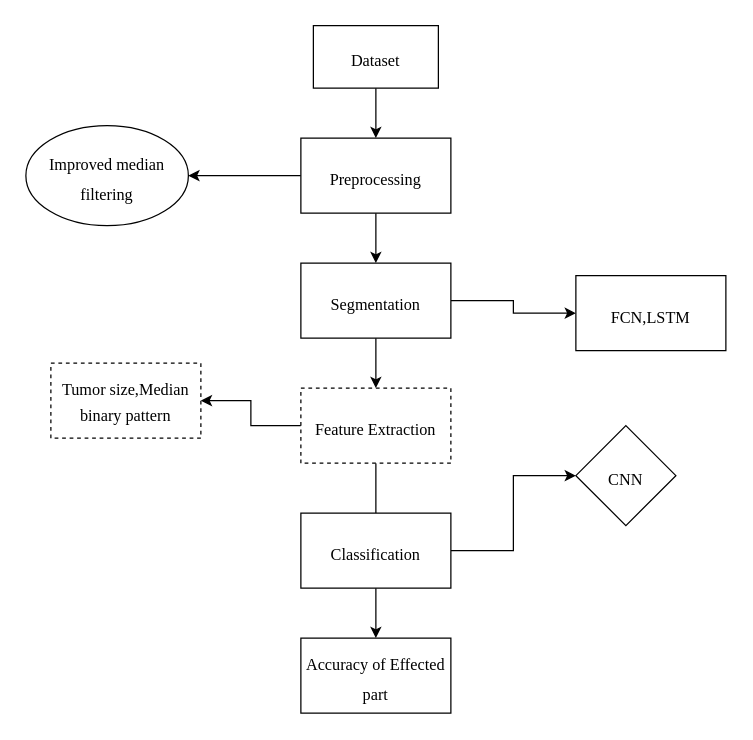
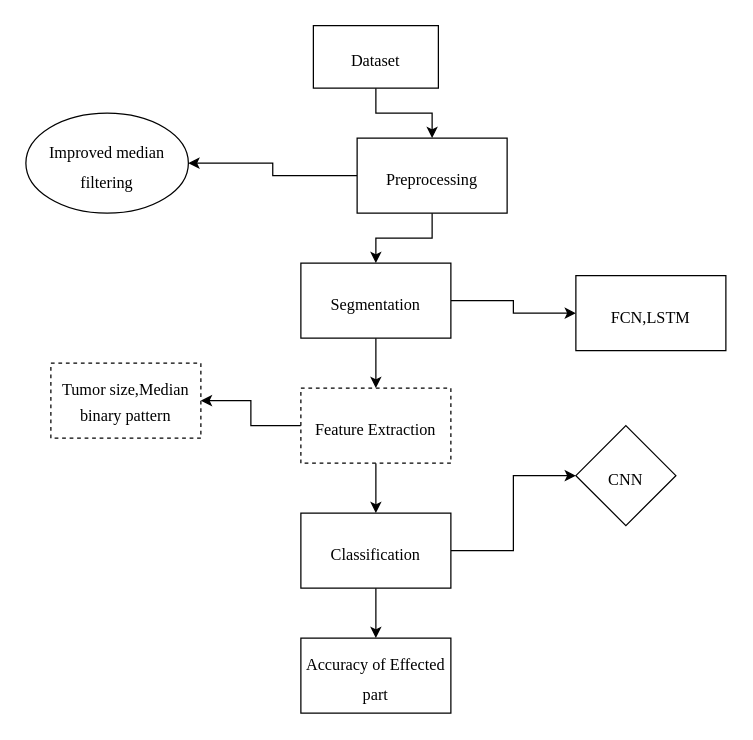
- <mxCell id="7" value="&lt;font style=&quot;font-size: 13px;&quot; face=&quot;Verdana&quot;&gt;Improved median filtering&lt;/font&gt;" style="ellipse;whiteSpace=wrap;html=1;hachureGap=4;fontFamily=Architects Daughter;fontSource=https%3A%2F%2Ffonts.googleapis.com%2Fcss%3Ffamily%3DArchitects%2BDaughter;fontSize=20;" vertex="1" parent="1"><mxGeometry x="20" y="100" width="130" height="80" as="geometry" /></mxCell>
+ <mxCell id="7" value="&lt;font style=&quot;font-size: 13px;&quot; face=&quot;Verdana&quot;&gt;Improved median filtering&lt;/font&gt;" style="ellipse;whiteSpace=wrap;html=1;hachureGap=4;fontFamily=Architects Daughter;fontSource=https%3A%2F%2Ffonts.googleapis.com%2Fcss%3Ffamily%3DArchitects%2BDaughter;fontSize=20;" vertex="1" parent="1"><mxGeometry x="20" y="90" width="130" height="80" as="geometry" /></mxCell>
- <mxCell id="6" value="&lt;font style=&quot;font-size: 13px;&quot; face=&quot;Verdana&quot;&gt;Preprocessing&lt;/font&gt;" style="rounded=0;whiteSpace=wrap;html=1;hachureGap=4;fontFamily=Architects Daughter;fontSource=https%3A%2F%2Ffonts.googleapis.com%2Fcss%3Ffamily%3DArchitects%2BDaughter;fontSize=20;" vertex="1" parent="1"><mxGeometry x="240" y="110" width="120" height="60" as="geometry" /></mxCell>
+ <mxCell id="6" value="&lt;font style=&quot;font-size: 13px;&quot; face=&quot;Verdana&quot;&gt;Preprocessing&lt;/font&gt;" style="rounded=0;whiteSpace=wrap;html=1;hachureGap=4;fontFamily=Architects Daughter;fontSource=https%3A%2F%2Ffonts.googleapis.com%2Fcss%3Ffamily%3DArchitects%2BDaughter;fontSize=20;" vertex="1" parent="1"><mxGeometry x="285" y="110" width="120" height="60" as="geometry" /></mxCell>
- <mxCell id="12" value="" style="edgeStyle=orthogonalEdgeStyle;rounded=0;hachureGap=4;orthogonalLoop=1;jettySize=auto;html=1;fontFamily=Architects Daughter;fontSource=https%3A%2F%2Ffonts.googleapis.com%2Fcss%3Ffamily%3DArchitects%2BDaughter;fontSize=16;endArrow=none;" edge="1" parent="1" source="13" target="17"><mxGeometry relative="1" as="geometry" /></mxCell>
+ <mxCell id="12" value="" style="edgeStyle=orthogonalEdgeStyle;rounded=0;hachureGap=4;orthogonalLoop=1;jettySize=auto;html=1;fontFamily=Architects Daughter;fontSource=https%3A%2F%2Ffonts.googleapis.com%2Fcss%3Ffamily%3DArchitects%2BDaughter;fontSize=16;" edge="1" parent="1" source="13" target="17"><mxGeometry relative="1" as="geometry" /></mxCell>
